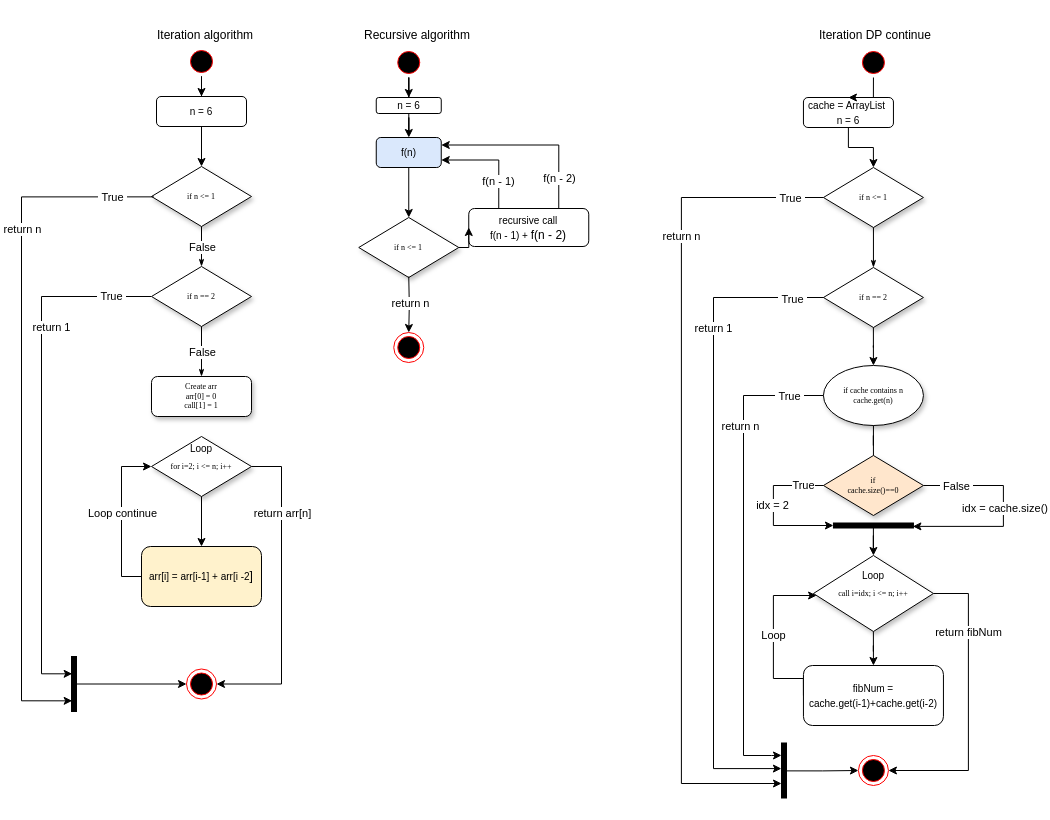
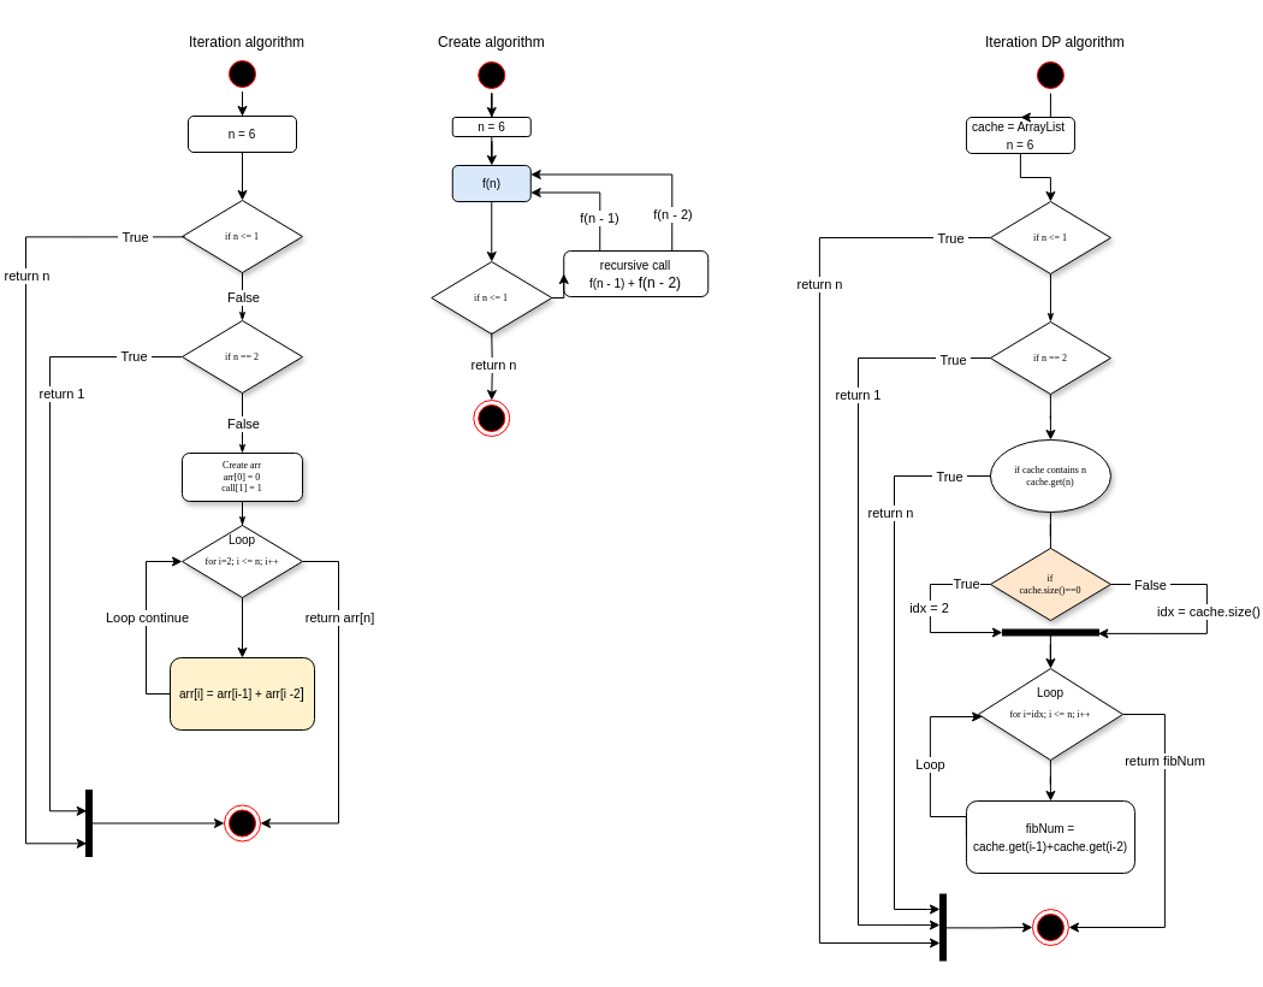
- <mxCell id="35" value="Recursive algorithm" style="text;strokeColor=none;fillColor=none;align=left;verticalAlign=middle;spacingLeft=4;spacingRight=4;overflow=hidden;points=[[0,0.5],[1,0.5]];portConstraint=eastwest;rotatable=0;whiteSpace=wrap;html=1;" vertex="1" parent="34"><mxGeometry width="122.5" height="30" as="geometry" /></mxCell>
+ <mxCell id="35" value="Create algorithm" style="text;strokeColor=none;fillColor=none;align=left;verticalAlign=middle;spacingLeft=4;spacingRight=4;overflow=hidden;points=[[0,0.5],[1,0.5]];portConstraint=eastwest;rotatable=0;whiteSpace=wrap;html=1;" vertex="1" parent="34"><mxGeometry width="122.5" height="30" as="geometry" /></mxCell>
- <mxCell id="53" value="Iteration DP continue" style="text;strokeColor=none;fillColor=none;align=left;verticalAlign=middle;spacingLeft=4;spacingRight=4;overflow=hidden;points=[[0,0.5],[1,0.5]];portConstraint=eastwest;rotatable=1;whiteSpace=wrap;html=1;movable=1;resizable=1;deletable=1;editable=1;locked=0;connectable=1;container=0;" vertex="1" parent="52"><mxGeometry x="132" width="130" height="30" as="geometry" /></mxCell>
+ <mxCell id="53" value="Iteration DP algorithm" style="text;strokeColor=none;fillColor=none;align=left;verticalAlign=middle;spacingLeft=4;spacingRight=4;overflow=hidden;points=[[0,0.5],[1,0.5]];portConstraint=eastwest;rotatable=1;whiteSpace=wrap;html=1;movable=1;resizable=1;deletable=1;editable=1;locked=0;connectable=1;container=0;" vertex="1" parent="52"><mxGeometry x="132" width="130" height="30" as="geometry" /></mxCell>
+ <mxCell id="33" value="" style="edgeStyle=orthogonalEdgeStyle;rounded=0;html=1;labelBackgroundColor=none;startSize=5;endArrow=classicThin;endFill=1;endSize=5;jettySize=auto;orthogonalLoop=1;strokeWidth=1;fontFamily=Verdana;fontSize=8;movable=1;resizable=1;rotatable=1;deletable=1;editable=1;locked=0;connectable=1;" parent="2" source="31" target="5" edge="1"><mxGeometry x="-0.556" y="20" relative="1" as="geometry"><mxPoint as="offset" /></mxGeometry></mxCell>
- <mxCell id="55" value="call i=idx; i &amp;lt;= n; i++" style="rhombus;whiteSpace=wrap;html=1;rounded=0;shadow=1;labelBackgroundColor=none;strokeWidth=1;fontFamily=Verdana;fontSize=8;align=center;movable=1;resizable=1;rotatable=1;deletable=1;editable=1;locked=0;connectable=1;container=0;" vertex="1" parent="52"><mxGeometry x="132" y="535" width="120" height="76" as="geometry" /></mxCell>
+ <mxCell id="55" value="for i=idx; i &amp;lt;= n; i++" style="rhombus;whiteSpace=wrap;html=1;rounded=0;shadow=1;labelBackgroundColor=none;strokeWidth=1;fontFamily=Verdana;fontSize=8;align=center;movable=1;resizable=1;rotatable=1;deletable=1;editable=1;locked=0;connectable=1;container=0;" vertex="1" parent="52"><mxGeometry x="132" y="535" width="120" height="76" as="geometry" /></mxCell>
